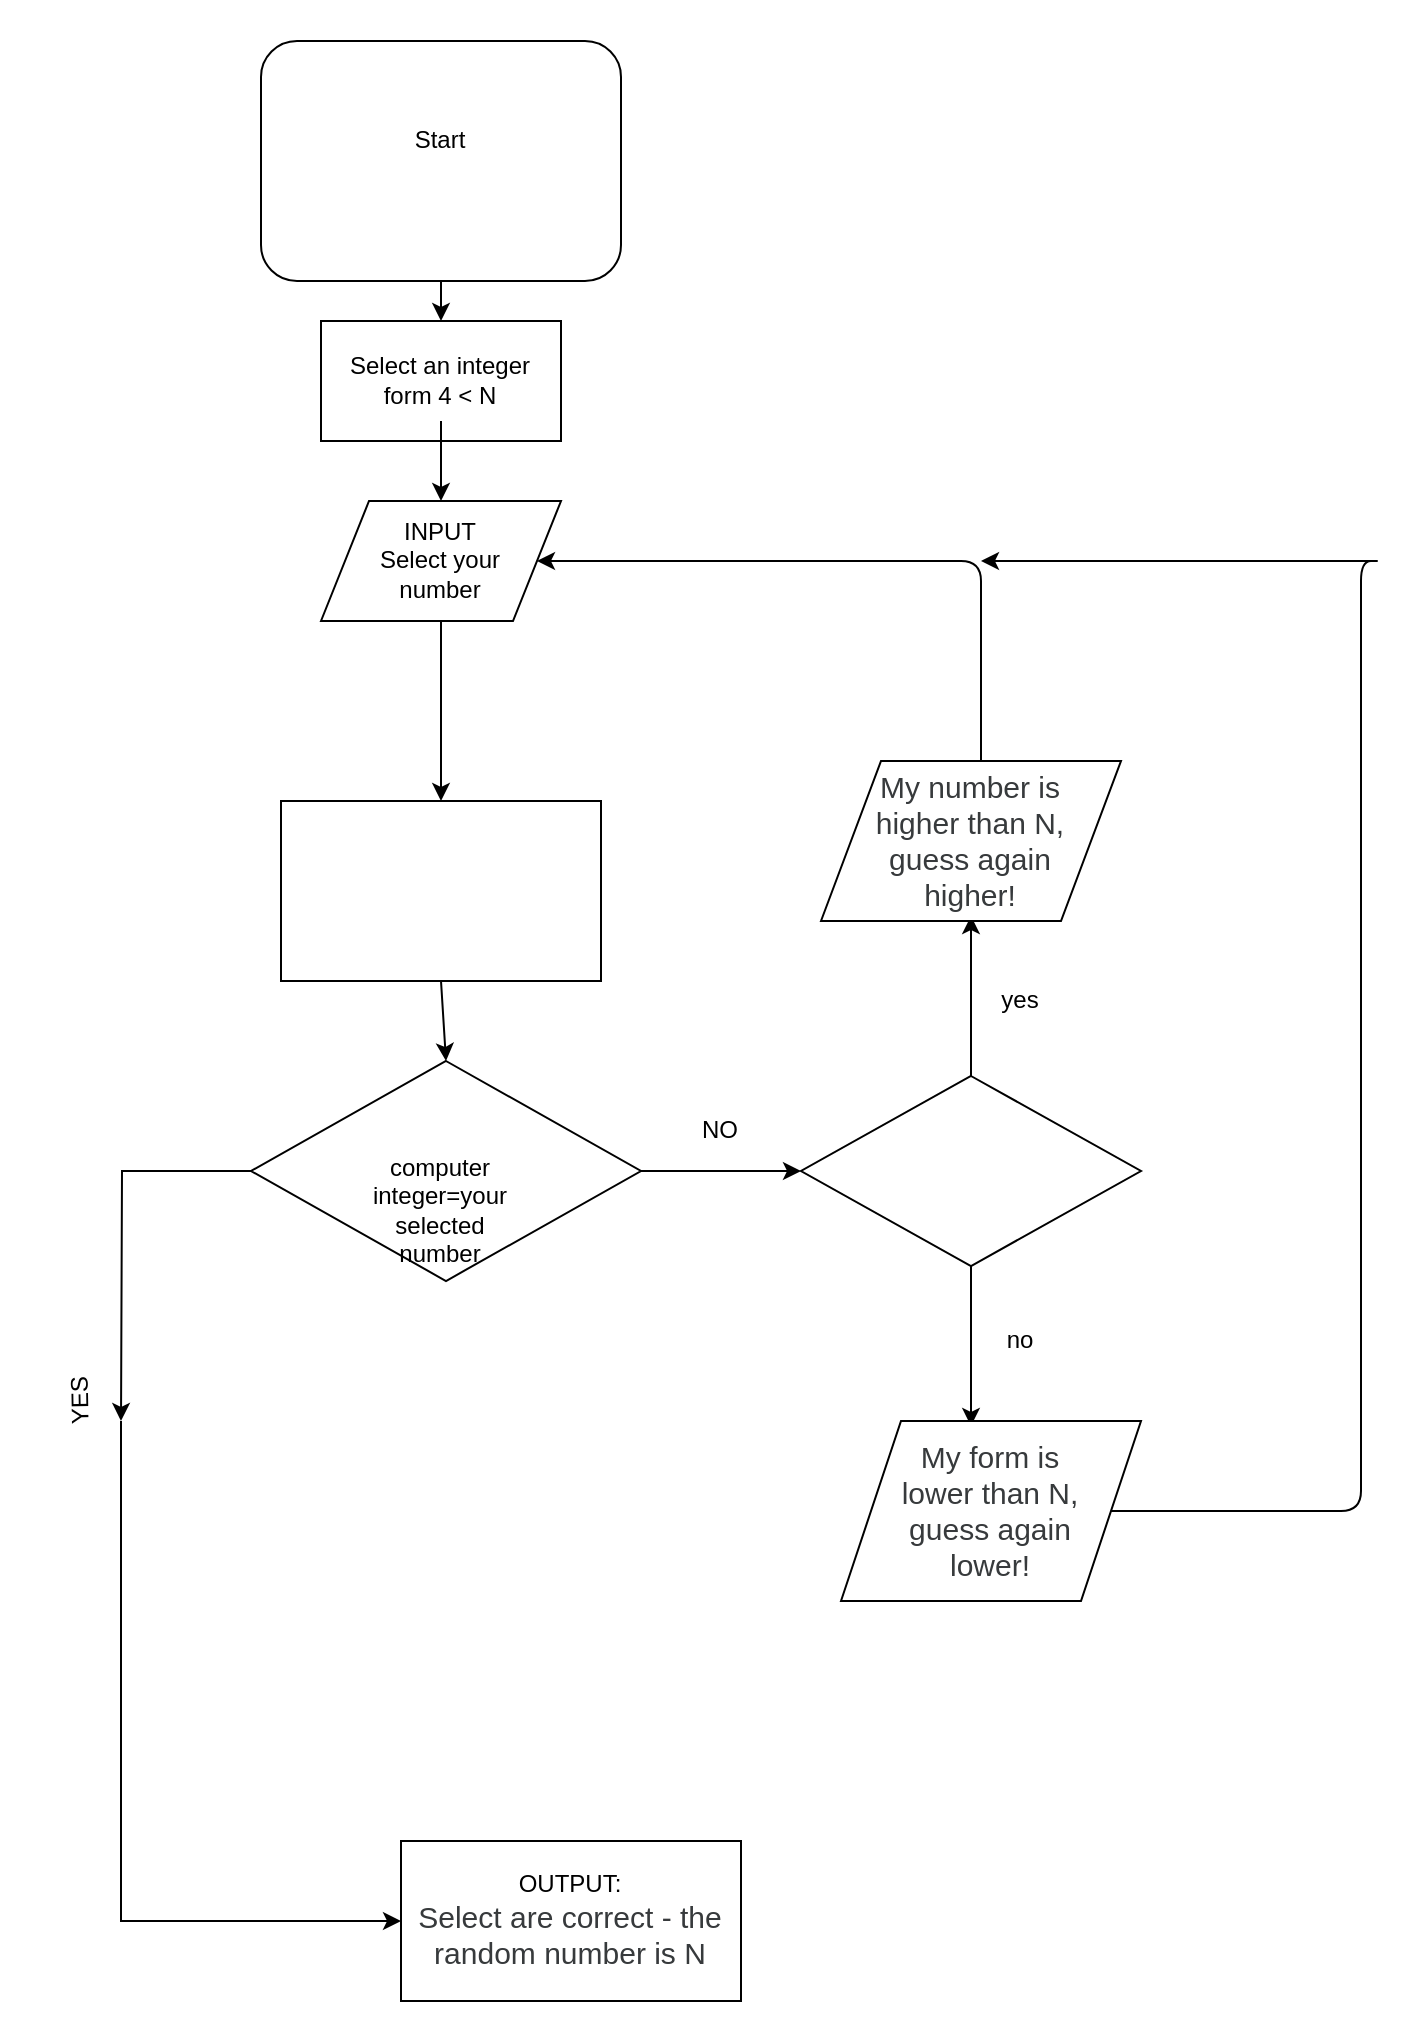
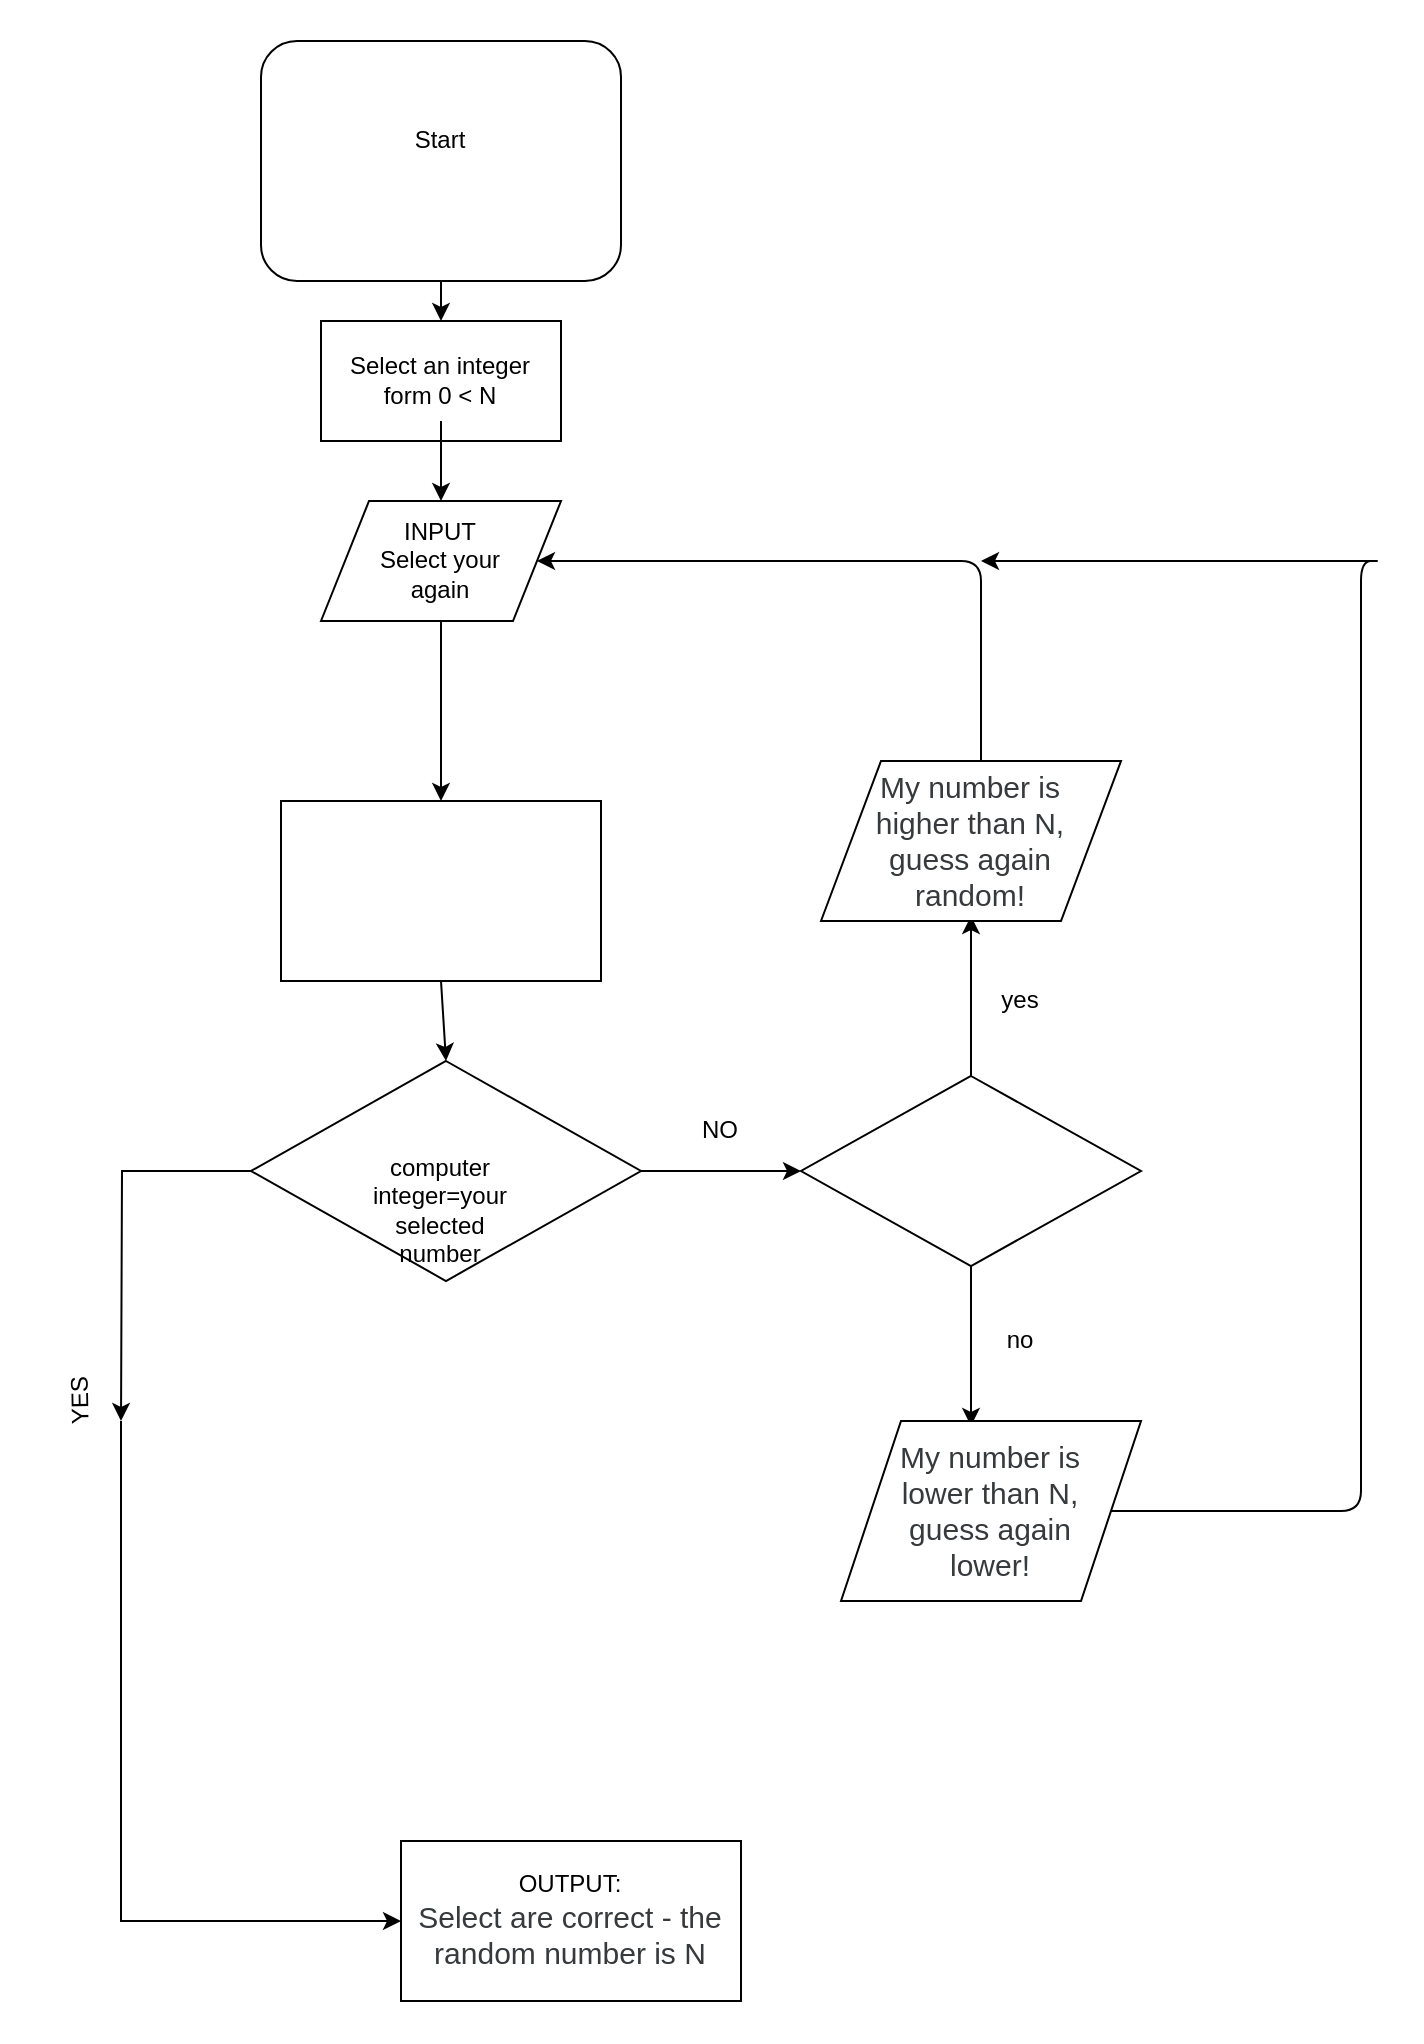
- <mxCell id="17" value="Select an integer form 4 &amp;lt; N" style="text;html=1;strokeColor=none;fillColor=none;align=center;verticalAlign=middle;whiteSpace=wrap;rounded=0;" vertex="1" parent="1"><mxGeometry x="170" y="170" width="100" height="40" as="geometry" /></mxCell>
+ <mxCell id="17" value="Select an integer form 0 &amp;lt; N" style="text;html=1;strokeColor=none;fillColor=none;align=center;verticalAlign=middle;whiteSpace=wrap;rounded=0;" vertex="1" parent="1"><mxGeometry x="170" y="170" width="100" height="40" as="geometry" /></mxCell>
- <mxCell id="20" value="INPUT&lt;br&gt;Select your number" style="text;html=1;strokeColor=none;fillColor=none;align=center;verticalAlign=middle;whiteSpace=wrap;rounded=0;" vertex="1" parent="1"><mxGeometry x="180" y="250" width="80" height="60" as="geometry" /></mxCell>
+ <mxCell id="20" value="INPUT&lt;br&gt;Select your again" style="text;html=1;strokeColor=none;fillColor=none;align=center;verticalAlign=middle;whiteSpace=wrap;rounded=0;" vertex="1" parent="1"><mxGeometry x="180" y="250" width="80" height="60" as="geometry" /></mxCell>
- <mxCell id="29" value="&lt;span style=&quot;color: rgb(55 , 58 , 60) ; font-family: , &amp;#34;blinkmacsystemfont&amp;#34; , &amp;#34;segoe ui&amp;#34; , &amp;#34;roboto&amp;#34; , &amp;#34;helvetica neue&amp;#34; , &amp;#34;arial&amp;#34; , sans-serif , &amp;#34;apple color emoji&amp;#34; , &amp;#34;segoe ui emoji&amp;#34; , &amp;#34;segoe ui symbol&amp;#34; ; font-size: 15px ; text-align: left ; background-color: rgb(255 , 255 , 255)&quot;&gt;My number is higher than N, guess again higher!&lt;/span&gt;" style="text;html=1;strokeColor=none;fillColor=none;align=center;verticalAlign=middle;whiteSpace=wrap;rounded=0;" vertex="1" parent="1"><mxGeometry x="420" y="390" width="130" height="60" as="geometry" /></mxCell>
+ <mxCell id="29" value="&lt;span style=&quot;color: rgb(55 , 58 , 60) ; font-family: , &amp;#34;blinkmacsystemfont&amp;#34; , &amp;#34;segoe ui&amp;#34; , &amp;#34;roboto&amp;#34; , &amp;#34;helvetica neue&amp;#34; , &amp;#34;arial&amp;#34; , sans-serif , &amp;#34;apple color emoji&amp;#34; , &amp;#34;segoe ui emoji&amp;#34; , &amp;#34;segoe ui symbol&amp;#34; ; font-size: 15px ; text-align: left ; background-color: rgb(255 , 255 , 255)&quot;&gt;My number is higher than N, guess again random!&lt;/span&gt;" style="text;html=1;strokeColor=none;fillColor=none;align=center;verticalAlign=middle;whiteSpace=wrap;rounded=0;" vertex="1" parent="1"><mxGeometry x="420" y="390" width="130" height="60" as="geometry" /></mxCell>
- <mxCell id="30" value="&lt;span style=&quot;color: rgb(55 , 58 , 60) ; font-family: , &amp;#34;blinkmacsystemfont&amp;#34; , &amp;#34;segoe ui&amp;#34; , &amp;#34;roboto&amp;#34; , &amp;#34;helvetica neue&amp;#34; , &amp;#34;arial&amp;#34; , sans-serif , &amp;#34;apple color emoji&amp;#34; , &amp;#34;segoe ui emoji&amp;#34; , &amp;#34;segoe ui symbol&amp;#34; ; font-size: 15px ; text-align: left ; background-color: rgb(255 , 255 , 255)&quot;&gt;My form is lower than N, guess again lower!&lt;/span&gt;" style="text;html=1;strokeColor=none;fillColor=none;align=center;verticalAlign=middle;whiteSpace=wrap;rounded=0;" vertex="1" parent="1"><mxGeometry x="440" y="710" width="110" height="90" as="geometry" /></mxCell>
+ <mxCell id="30" value="&lt;span style=&quot;color: rgb(55 , 58 , 60) ; font-family: , &amp;#34;blinkmacsystemfont&amp;#34; , &amp;#34;segoe ui&amp;#34; , &amp;#34;roboto&amp;#34; , &amp;#34;helvetica neue&amp;#34; , &amp;#34;arial&amp;#34; , sans-serif , &amp;#34;apple color emoji&amp;#34; , &amp;#34;segoe ui emoji&amp;#34; , &amp;#34;segoe ui symbol&amp;#34; ; font-size: 15px ; text-align: left ; background-color: rgb(255 , 255 , 255)&quot;&gt;My number is lower than N, guess again lower!&lt;/span&gt;" style="text;html=1;strokeColor=none;fillColor=none;align=center;verticalAlign=middle;whiteSpace=wrap;rounded=0;" vertex="1" parent="1"><mxGeometry x="440" y="710" width="110" height="90" as="geometry" /></mxCell>
